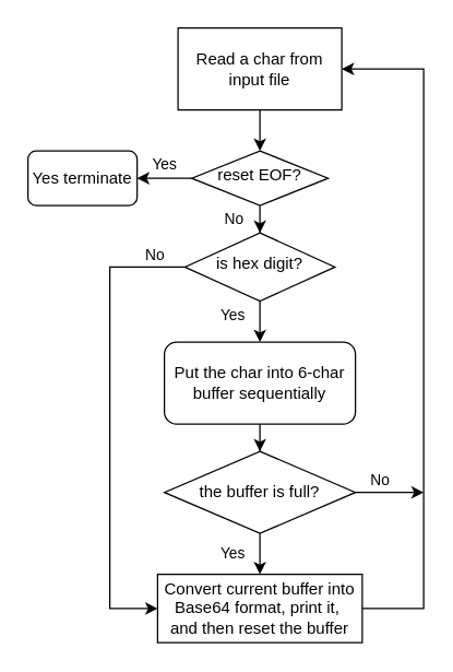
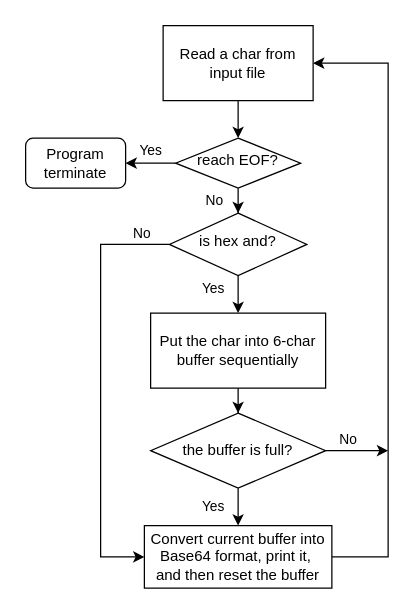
- <mxCell id="5" value="reset EOF?" style="rhombus;whiteSpace=wrap;html=1;shadow=0;fontFamily=Helvetica;fontSize=12;align=center;strokeWidth=1;spacing=6;spacingTop=-4;" parent="1" vertex="1"><mxGeometry x="140" y="110" width="100" height="40" as="geometry" /></mxCell>
+ <mxCell id="5" value="reach EOF?" style="rhombus;whiteSpace=wrap;html=1;shadow=0;fontFamily=Helvetica;fontSize=12;align=center;strokeWidth=1;spacing=6;spacingTop=-4;" parent="1" vertex="1"><mxGeometry x="140" y="110" width="100" height="40" as="geometry" /></mxCell>
- <mxCell id="6" value="Yes terminate" style="rounded=1;whiteSpace=wrap;html=1;fontSize=12;glass=0;strokeWidth=1;shadow=0;" parent="1" vertex="1"><mxGeometry x="20" y="110" width="80" height="40" as="geometry" /></mxCell>
+ <mxCell id="6" value="Program terminate" style="rounded=1;whiteSpace=wrap;html=1;fontSize=12;glass=0;strokeWidth=1;shadow=0;" parent="1" vertex="1"><mxGeometry x="20" y="110" width="80" height="40" as="geometry" /></mxCell>
- <mxCell id="11" value="is hex digit?" style="rhombus;whiteSpace=wrap;html=1;shadow=0;fontFamily=Helvetica;fontSize=12;align=center;strokeWidth=1;spacing=6;spacingTop=-4;" vertex="1" parent="1"><mxGeometry x="135" y="170" width="110" height="50" as="geometry" /></mxCell>
+ <mxCell id="11" value="is hex and?" style="rhombus;whiteSpace=wrap;html=1;shadow=0;fontFamily=Helvetica;fontSize=12;align=center;strokeWidth=1;spacing=6;spacingTop=-4;" vertex="1" parent="1"><mxGeometry x="135" y="170" width="110" height="50" as="geometry" /></mxCell>
- <mxCell id="19" value="&lt;span&gt;Put the char into 6-char buffer sequentially&lt;/span&gt;" style="whiteSpace=wrap;html=1;gradientColor=none;rounded=1;" vertex="1" parent="1"><mxGeometry x="120" y="250" width="140" height="60" as="geometry" /></mxCell>
+ <mxCell id="19" value="&lt;span&gt;Put the char into 6-char buffer sequentially&lt;/span&gt;" style="rounded=0;whiteSpace=wrap;html=1;gradientColor=none;" vertex="1" parent="1"><mxGeometry x="120" y="250" width="140" height="60" as="geometry" /></mxCell>
